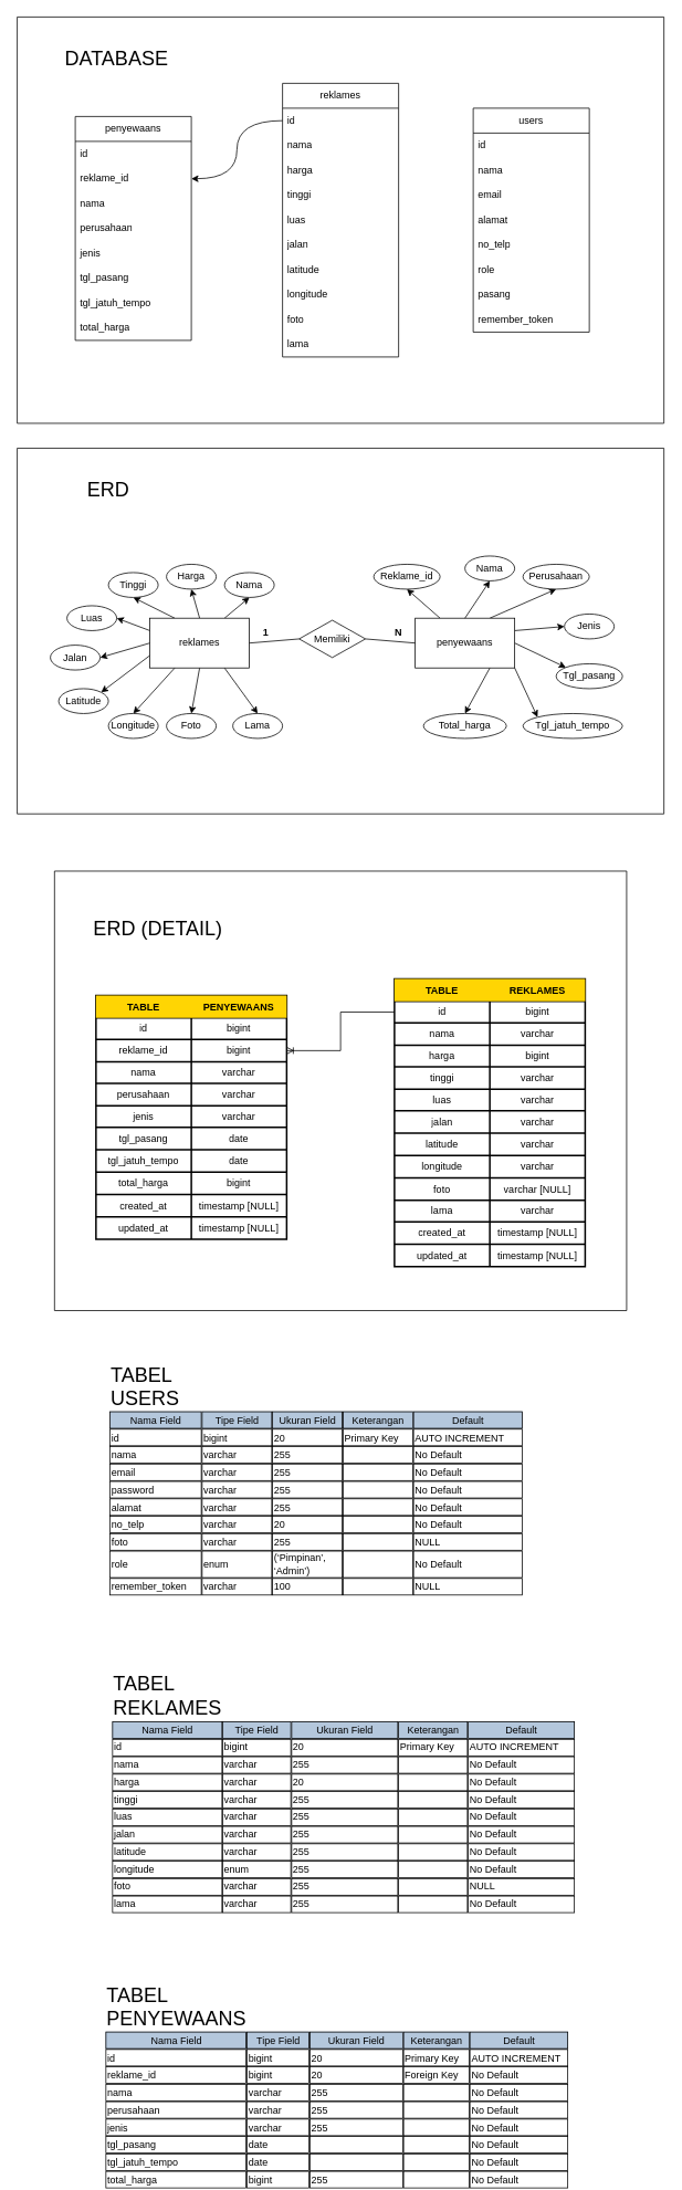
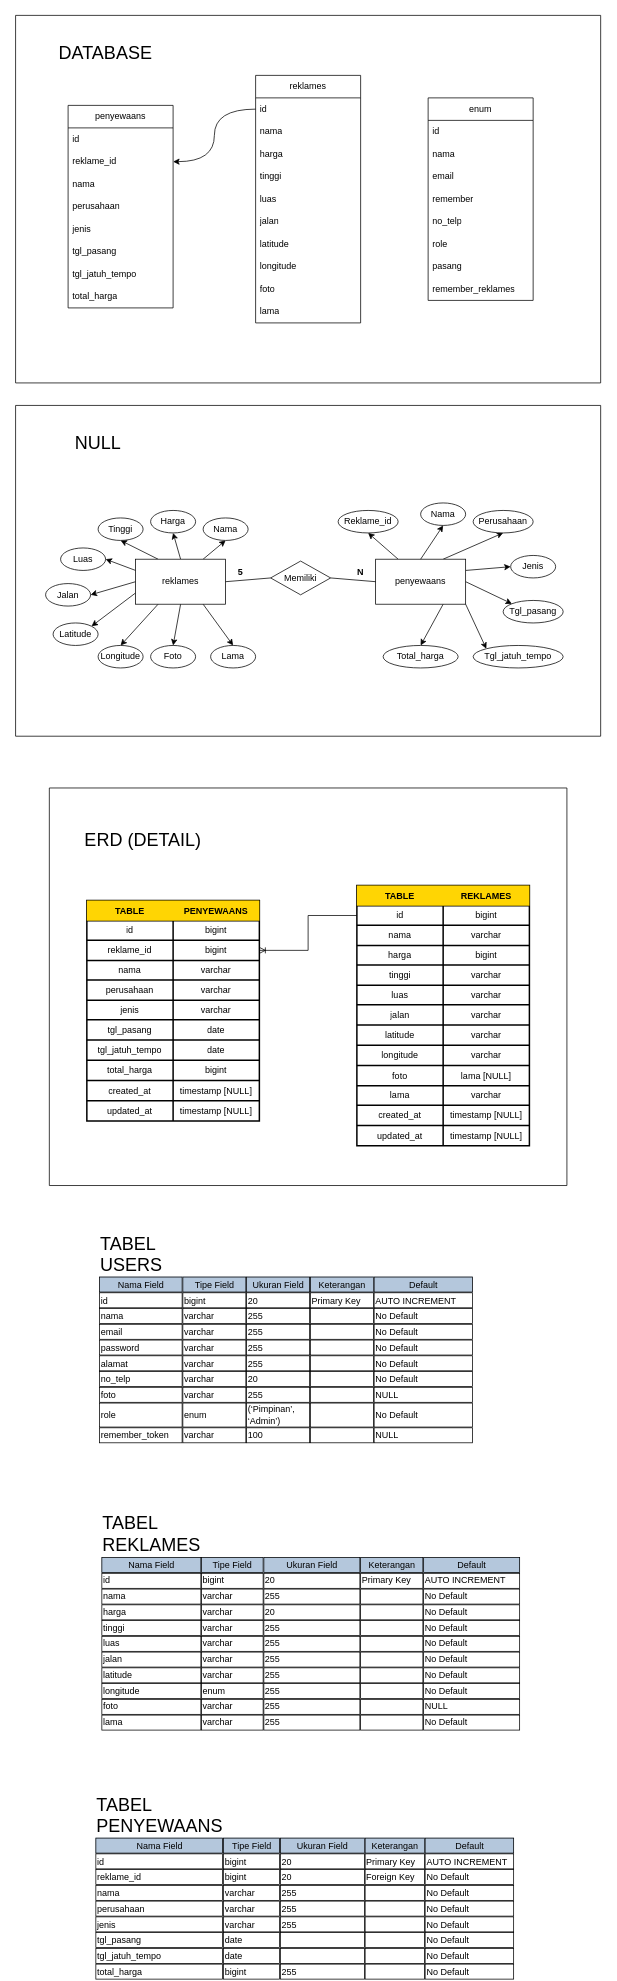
- <mxCell id="24" value="users" style="swimlane;fontStyle=0;childLayout=stackLayout;horizontal=1;startSize=30;horizontalStack=0;resizeParent=1;resizeParentMax=0;resizeLast=0;collapsible=1;marginBottom=0;whiteSpace=wrap;html=1;" parent="2" vertex="1"><mxGeometry x="550" y="110" width="140" height="270" as="geometry" /></mxCell>
+ <mxCell id="24" value="enum" style="swimlane;fontStyle=0;childLayout=stackLayout;horizontal=1;startSize=30;horizontalStack=0;resizeParent=1;resizeParentMax=0;resizeLast=0;collapsible=1;marginBottom=0;whiteSpace=wrap;html=1;" parent="2" vertex="1"><mxGeometry x="550" y="110" width="140" height="270" as="geometry" /></mxCell>
- <mxCell id="28" value="alamat" style="text;strokeColor=none;fillColor=none;align=left;verticalAlign=middle;spacingLeft=4;spacingRight=4;overflow=hidden;points=[[0,0.5],[1,0.5]];portConstraint=eastwest;rotatable=0;whiteSpace=wrap;html=1;" parent="24" vertex="1"><mxGeometry y="120" width="140" height="30" as="geometry" /></mxCell>
+ <mxCell id="28" value="remember" style="text;strokeColor=none;fillColor=none;align=left;verticalAlign=middle;spacingLeft=4;spacingRight=4;overflow=hidden;points=[[0,0.5],[1,0.5]];portConstraint=eastwest;rotatable=0;whiteSpace=wrap;html=1;" parent="24" vertex="1"><mxGeometry y="120" width="140" height="30" as="geometry" /></mxCell>
- <mxCell id="32" value="remember_token" style="text;strokeColor=none;fillColor=none;align=left;verticalAlign=middle;spacingLeft=4;spacingRight=4;overflow=hidden;points=[[0,0.5],[1,0.5]];portConstraint=eastwest;rotatable=0;whiteSpace=wrap;html=1;" parent="24" vertex="1"><mxGeometry y="240" width="140" height="30" as="geometry" /></mxCell>
+ <mxCell id="32" value="remember_reklames" style="text;strokeColor=none;fillColor=none;align=left;verticalAlign=middle;spacingLeft=4;spacingRight=4;overflow=hidden;points=[[0,0.5],[1,0.5]];portConstraint=eastwest;rotatable=0;whiteSpace=wrap;html=1;" parent="24" vertex="1"><mxGeometry y="240" width="140" height="30" as="geometry" /></mxCell>
- <mxCell id="35" value="&lt;font style=&quot;font-size: 24px;&quot;&gt;ERD&lt;/font&gt;" style="text;html=1;strokeColor=none;fillColor=none;align=center;verticalAlign=middle;whiteSpace=wrap;rounded=0;" parent="34" vertex="1"><mxGeometry x="30" y="30" width="160" height="40" as="geometry" /></mxCell>
+ <mxCell id="35" value="&lt;font style=&quot;font-size: 24px;&quot;&gt;NULL&lt;/font&gt;" style="text;html=1;strokeColor=none;fillColor=none;align=center;verticalAlign=middle;whiteSpace=wrap;rounded=0;" parent="34" vertex="1"><mxGeometry x="30" y="30" width="160" height="40" as="geometry" /></mxCell>
- <mxCell id="56" value="&lt;b&gt;1&lt;/b&gt;" style="text;html=1;strokeColor=none;fillColor=none;align=center;verticalAlign=middle;whiteSpace=wrap;rounded=0;" parent="34" vertex="1"><mxGeometry x="270" y="207.5" width="60" height="30" as="geometry" /></mxCell>
+ <mxCell id="56" value="&lt;b&gt;5&lt;/b&gt;" style="text;html=1;strokeColor=none;fillColor=none;align=center;verticalAlign=middle;whiteSpace=wrap;rounded=0;" parent="34" vertex="1"><mxGeometry x="270" y="207.5" width="60" height="30" as="geometry" /></mxCell>
- <mxCell id="141" value="&lt;span style=&quot;font-weight: normal;&quot;&gt;varchar [NULL]&lt;/span&gt;" style="shape=partialRectangle;html=1;whiteSpace=wrap;connectable=0;fillColor=none;top=0;left=0;bottom=0;right=0;overflow=hidden;fontStyle=1" vertex="1" parent="139"><mxGeometry x="115" width="115" height="27" as="geometry"><mxRectangle width="115" height="27" as="alternateBounds" /></mxGeometry></mxCell>
+ <mxCell id="141" value="&lt;span style=&quot;font-weight: normal;&quot;&gt;lama [NULL]&lt;/span&gt;" style="shape=partialRectangle;html=1;whiteSpace=wrap;connectable=0;fillColor=none;top=0;left=0;bottom=0;right=0;overflow=hidden;fontStyle=1" vertex="1" parent="139"><mxGeometry x="115" width="115" height="27" as="geometry"><mxRectangle width="115" height="27" as="alternateBounds" /></mxGeometry></mxCell>
